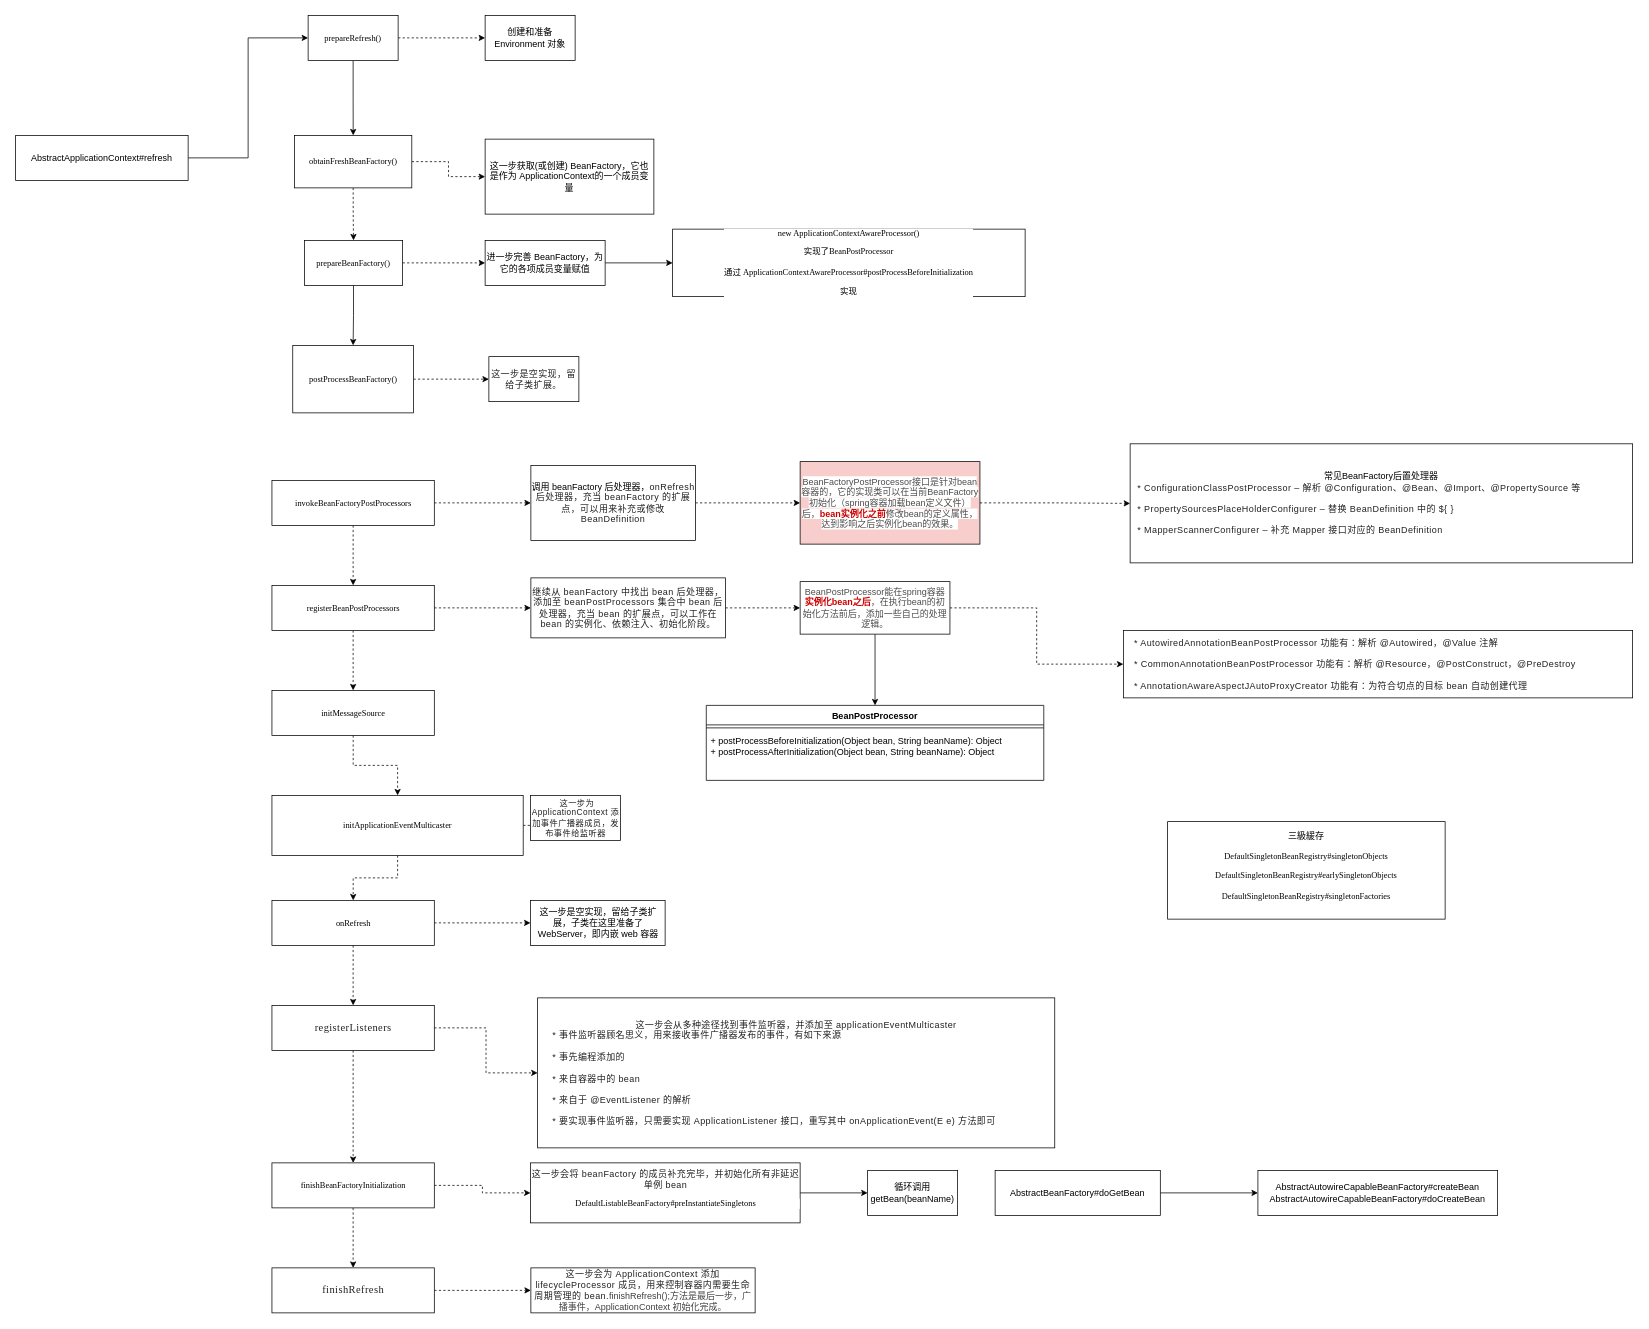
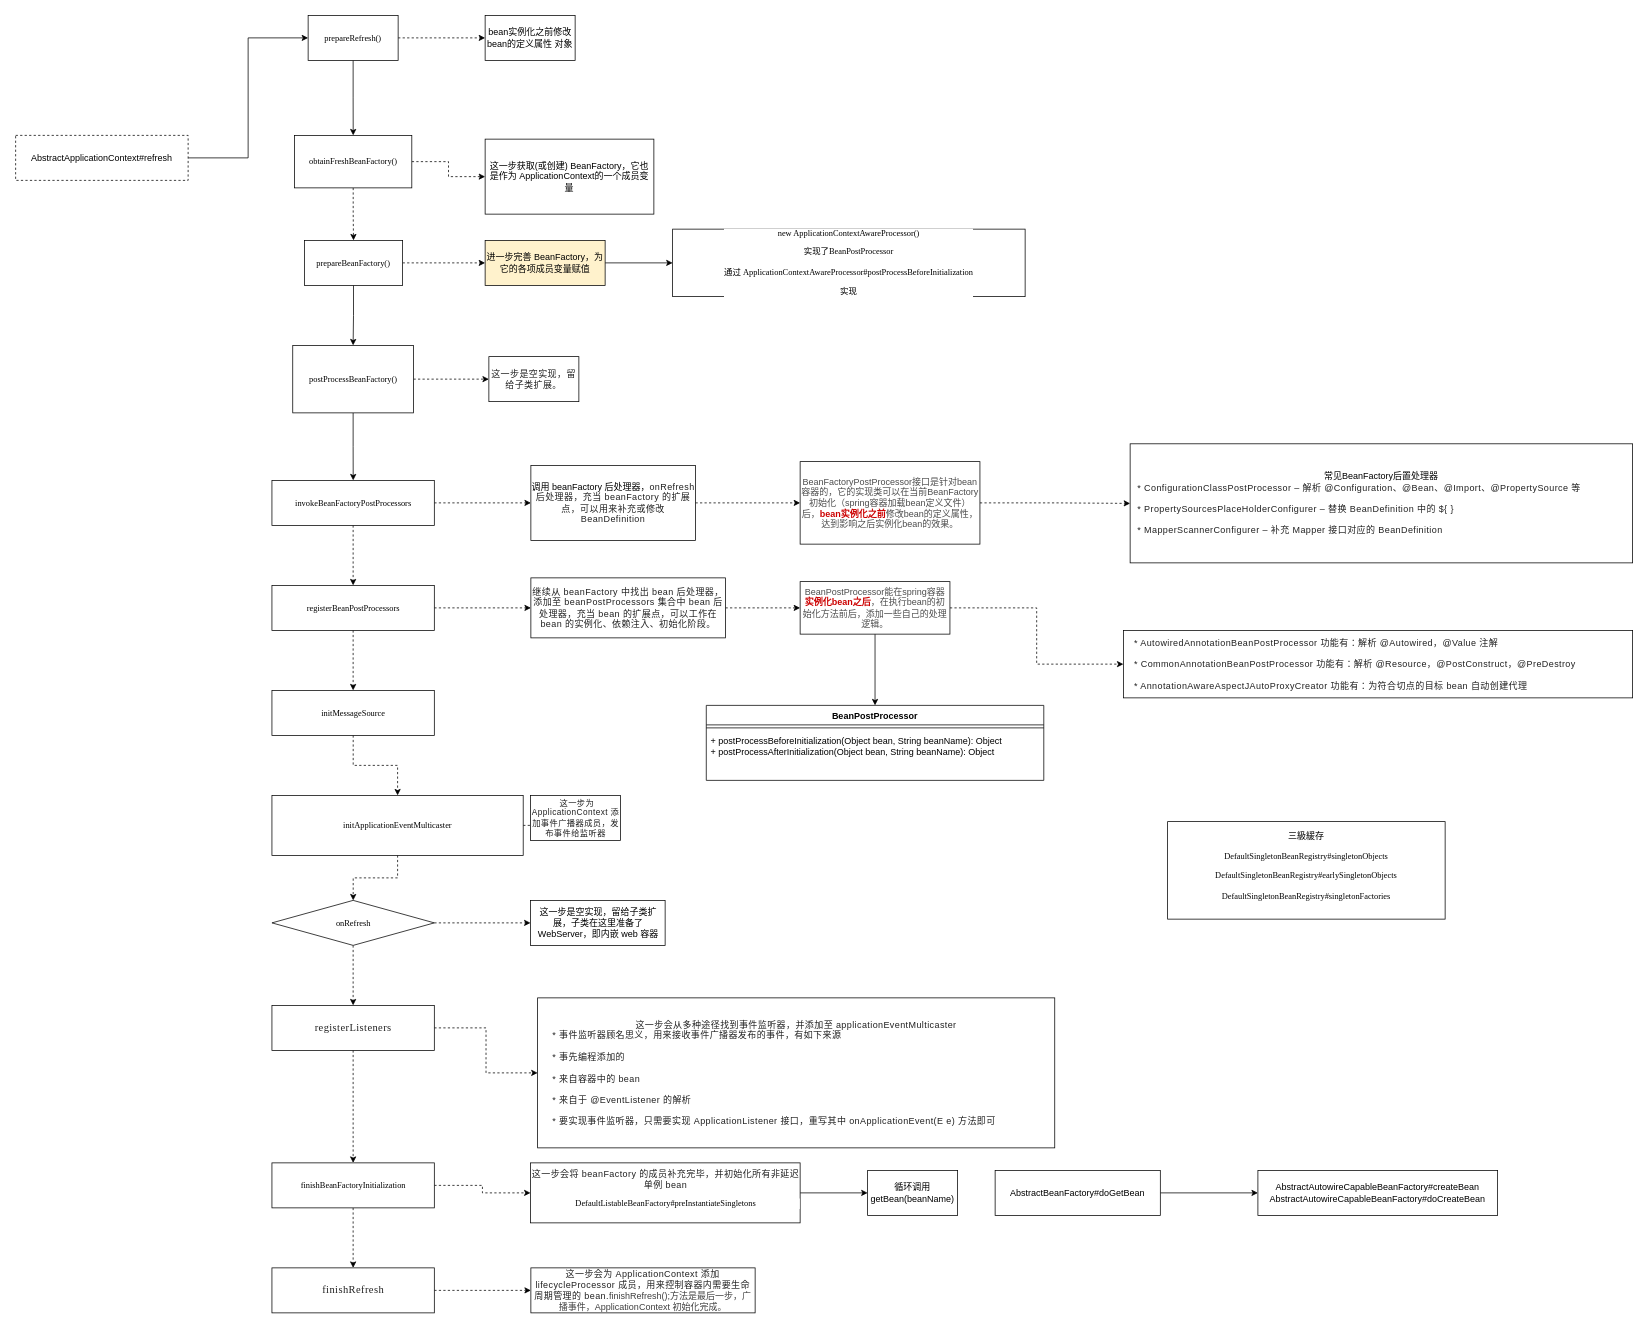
- <mxCell id="7" value="创建和准备Environment 对象" style="rounded=0;whiteSpace=wrap;html=1;" parent="1" vertex="1"><mxGeometry x="646" y="20" width="120" height="60" as="geometry" /></mxCell>
+ <mxCell id="7" value="bean实例化之前修改bean的定义属性 对象" style="rounded=0;whiteSpace=wrap;html=1;" parent="1" vertex="1"><mxGeometry x="646" y="20" width="120" height="60" as="geometry" /></mxCell>
- <mxCell id="3" value="AbstractApplicationContext#refresh" style="rounded=0;whiteSpace=wrap;html=1;" parent="1" vertex="1"><mxGeometry x="20" y="180" width="230" height="60" as="geometry" /></mxCell>
+ <mxCell id="3" value="AbstractApplicationContext#refresh" style="rounded=0;whiteSpace=wrap;html=1;dashed=1;" parent="1" vertex="1"><mxGeometry x="20" y="180" width="230" height="60" as="geometry" /></mxCell>
- <mxCell id="15" value="进一步完善 BeanFactory，为它的各项成员变量赋值" style="rounded=0;whiteSpace=wrap;html=1;labelBorderColor=none;" parent="1" vertex="1"><mxGeometry x="646" y="320" width="160" height="60" as="geometry" /></mxCell>
+ <mxCell id="15" value="进一步完善 BeanFactory，为它的各项成员变量赋值" style="rounded=0;whiteSpace=wrap;html=1;labelBorderColor=none;fillColor=#fff2cc;" parent="1" vertex="1"><mxGeometry x="646" y="320" width="160" height="60" as="geometry" /></mxCell>
+ <mxCell id="18" value="" style="edgeStyle=orthogonalEdgeStyle;rounded=0;orthogonalLoop=1;jettySize=auto;html=1;fontSize=12;" parent="1" source="19" target="23" edge="1"><mxGeometry relative="1" as="geometry" /></mxCell>
- <mxCell id="55" value="&lt;span style=&quot;background-color: rgb(255 , 255 , 255)&quot;&gt;&lt;font style=&quot;font-size: 12px&quot;&gt;&lt;font color=&quot;#4d4d4d&quot;&gt;BeanFactoryPostProcessor接口是针对bean容器的，它的实现类可以在当前BeanFactory初始化（spring容器加载bean定义文件）后，&lt;/font&gt;&lt;b&gt;&lt;font color=&quot;#cc0000&quot;&gt;bean实例化之前&lt;/font&gt;&lt;/b&gt;&lt;font color=&quot;#4d4d4d&quot;&gt;修改bean的定义属性，达到影响之后实例化bean的效果。&lt;/font&gt;&lt;/font&gt;&lt;/span&gt;" style="whiteSpace=wrap;html=1;rounded=0;fillColor=#f8cecc;" parent="1" vertex="1"><mxGeometry x="1066" y="615" width="239.75" height="110" as="geometry" /></mxCell>
+ <mxCell id="55" value="&lt;span style=&quot;background-color: rgb(255 , 255 , 255)&quot;&gt;&lt;font style=&quot;font-size: 12px&quot;&gt;&lt;font color=&quot;#4d4d4d&quot;&gt;BeanFactoryPostProcessor接口是针对bean容器的，它的实现类可以在当前BeanFactory初始化（spring容器加载bean定义文件）后，&lt;/font&gt;&lt;b&gt;&lt;font color=&quot;#cc0000&quot;&gt;bean实例化之前&lt;/font&gt;&lt;/b&gt;&lt;font color=&quot;#4d4d4d&quot;&gt;修改bean的定义属性，达到影响之后实例化bean的效果。&lt;/font&gt;&lt;/font&gt;&lt;/span&gt;" style="whiteSpace=wrap;html=1;rounded=0;" parent="1" vertex="1"><mxGeometry x="1066" y="615" width="239.75" height="110" as="geometry" /></mxCell>
- <mxCell id="39" value="&lt;pre style=&quot;background-color: rgb(255 , 255 , 255) ; font-family: &amp;#34;consolas&amp;#34; ; font-size: 8.4pt&quot;&gt;&lt;pre style=&quot;font-family: &amp;#34;consolas&amp;#34; ; font-size: 8.4pt&quot;&gt;&lt;pre style=&quot;font-family: &amp;#34;consolas&amp;#34; ; font-size: 8.4pt&quot;&gt;&lt;pre style=&quot;font-family: &amp;#34;consolas&amp;#34; ; font-size: 8.4pt&quot;&gt;&lt;pre style=&quot;font-family: &amp;#34;consolas&amp;#34; ; font-size: 8.4pt&quot;&gt;&lt;pre style=&quot;font-family: &amp;#34;consolas&amp;#34; ; font-size: 8.4pt&quot;&gt;&lt;pre style=&quot;font-family: &amp;#34;consolas&amp;#34; ; font-size: 8.4pt&quot;&gt;&lt;pre style=&quot;font-family: &amp;#34;consolas&amp;#34; ; font-size: 8.4pt&quot;&gt;onRefresh&lt;/pre&gt;&lt;/pre&gt;&lt;/pre&gt;&lt;/pre&gt;&lt;/pre&gt;&lt;/pre&gt;&lt;/pre&gt;&lt;/pre&gt;" style="rounded=0;whiteSpace=wrap;html=1;" parent="1" vertex="1"><mxGeometry x="361.75" y="1200" width="216.5" height="60" as="geometry" /></mxCell>
+ <mxCell id="39" value="&lt;pre style=&quot;background-color: rgb(255 , 255 , 255) ; font-family: &amp;#34;consolas&amp;#34; ; font-size: 8.4pt&quot;&gt;&lt;pre style=&quot;font-family: &amp;#34;consolas&amp;#34; ; font-size: 8.4pt&quot;&gt;&lt;pre style=&quot;font-family: &amp;#34;consolas&amp;#34; ; font-size: 8.4pt&quot;&gt;&lt;pre style=&quot;font-family: &amp;#34;consolas&amp;#34; ; font-size: 8.4pt&quot;&gt;&lt;pre style=&quot;font-family: &amp;#34;consolas&amp;#34; ; font-size: 8.4pt&quot;&gt;&lt;pre style=&quot;font-family: &amp;#34;consolas&amp;#34; ; font-size: 8.4pt&quot;&gt;&lt;pre style=&quot;font-family: &amp;#34;consolas&amp;#34; ; font-size: 8.4pt&quot;&gt;&lt;pre style=&quot;font-family: &amp;#34;consolas&amp;#34; ; font-size: 8.4pt&quot;&gt;onRefresh&lt;/pre&gt;&lt;/pre&gt;&lt;/pre&gt;&lt;/pre&gt;&lt;/pre&gt;&lt;/pre&gt;&lt;/pre&gt;&lt;/pre&gt;" style="rhombus;whiteSpace=wrap;html=1;" parent="1" vertex="1"><mxGeometry x="361.75" y="1200" width="216.5" height="60" as="geometry" /></mxCell>
